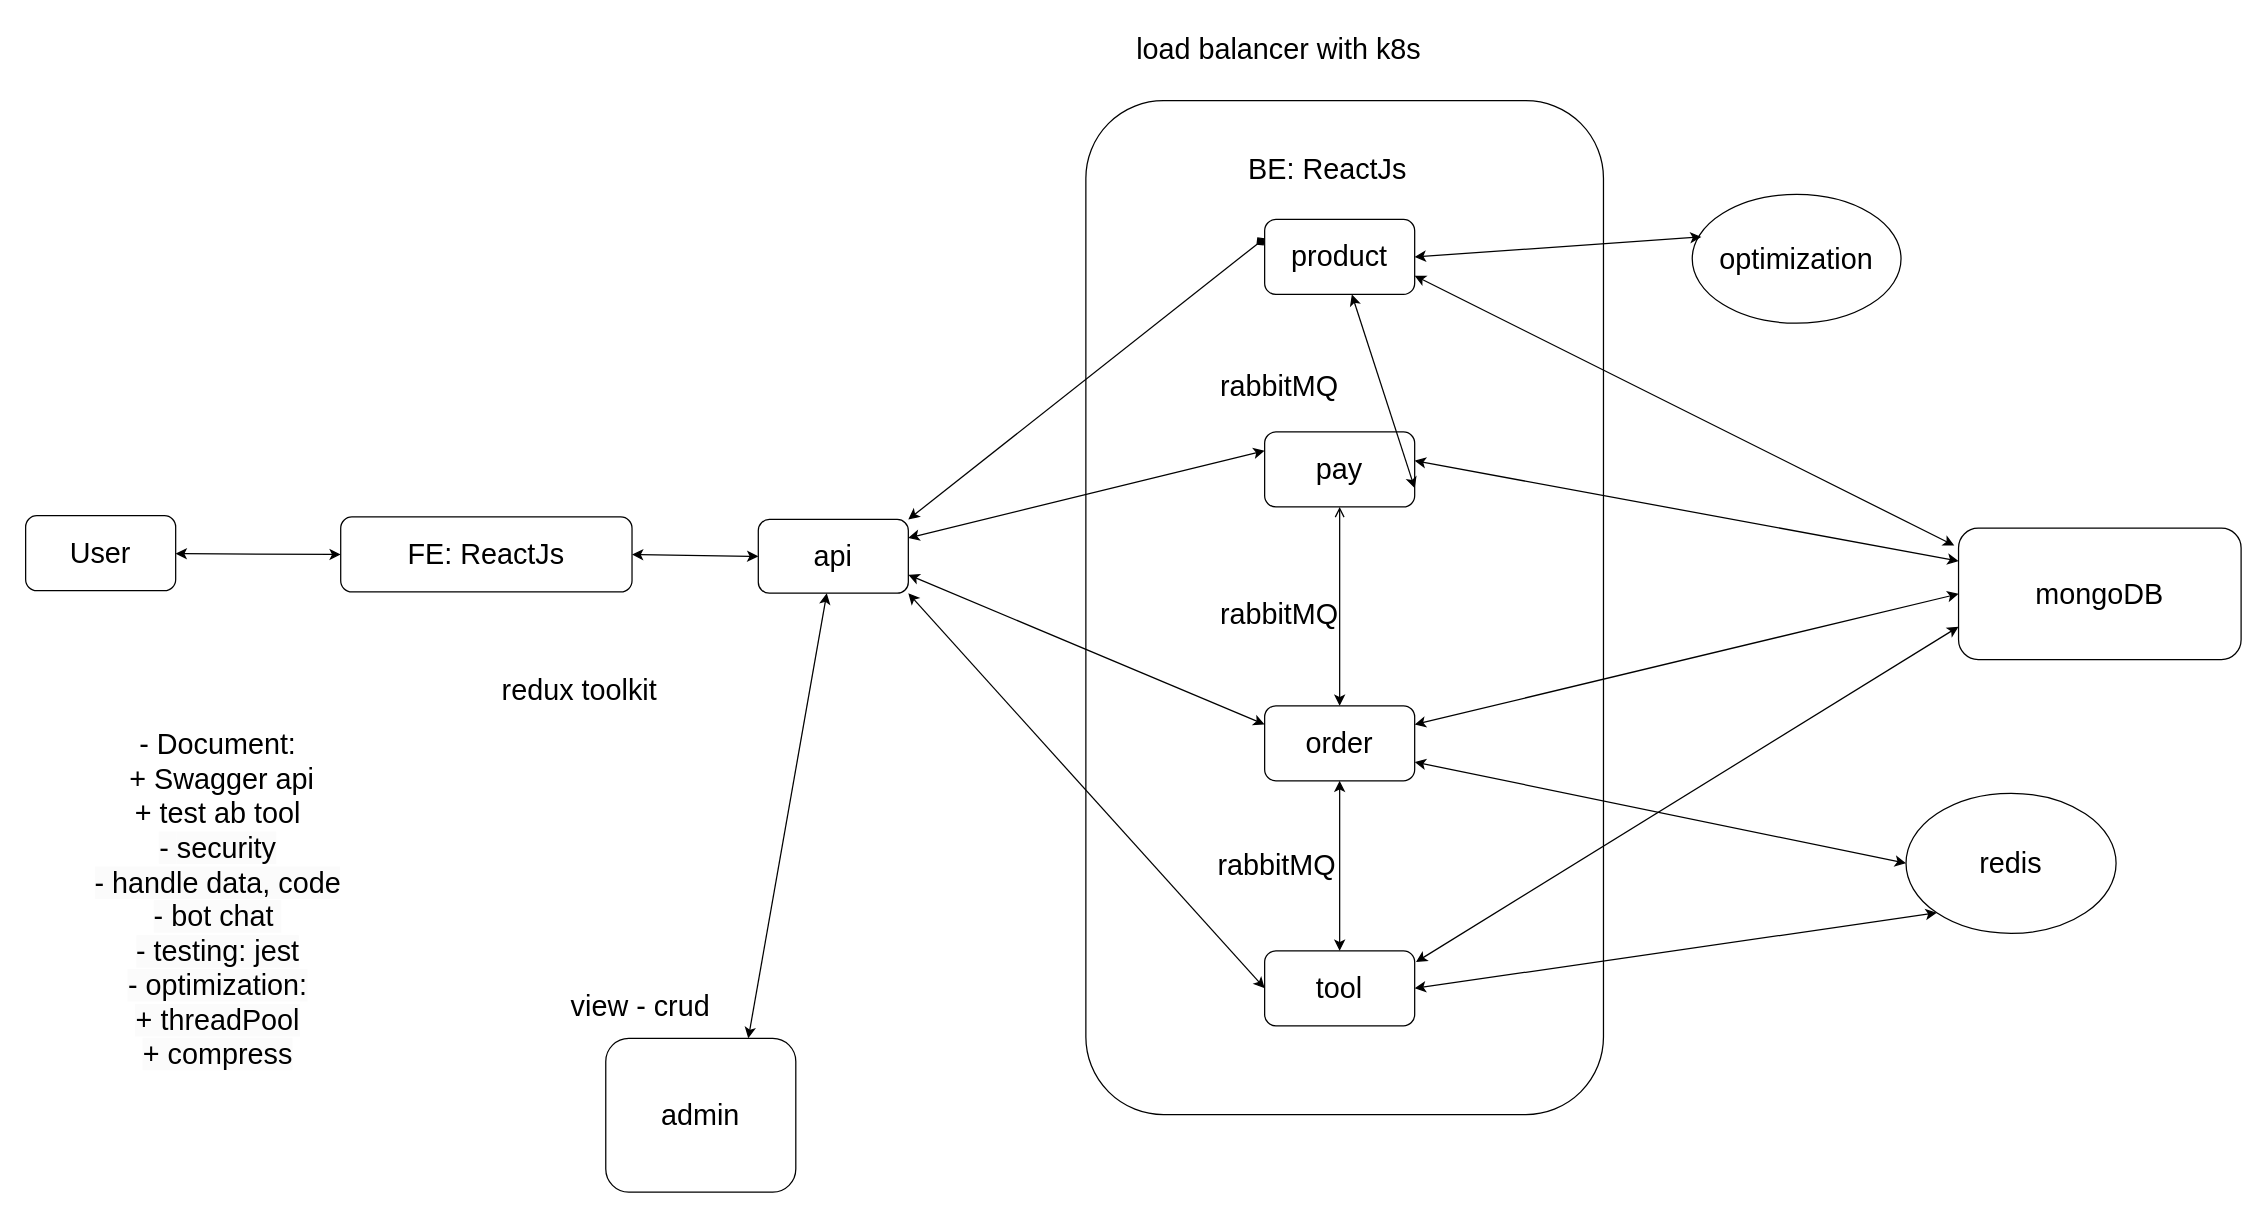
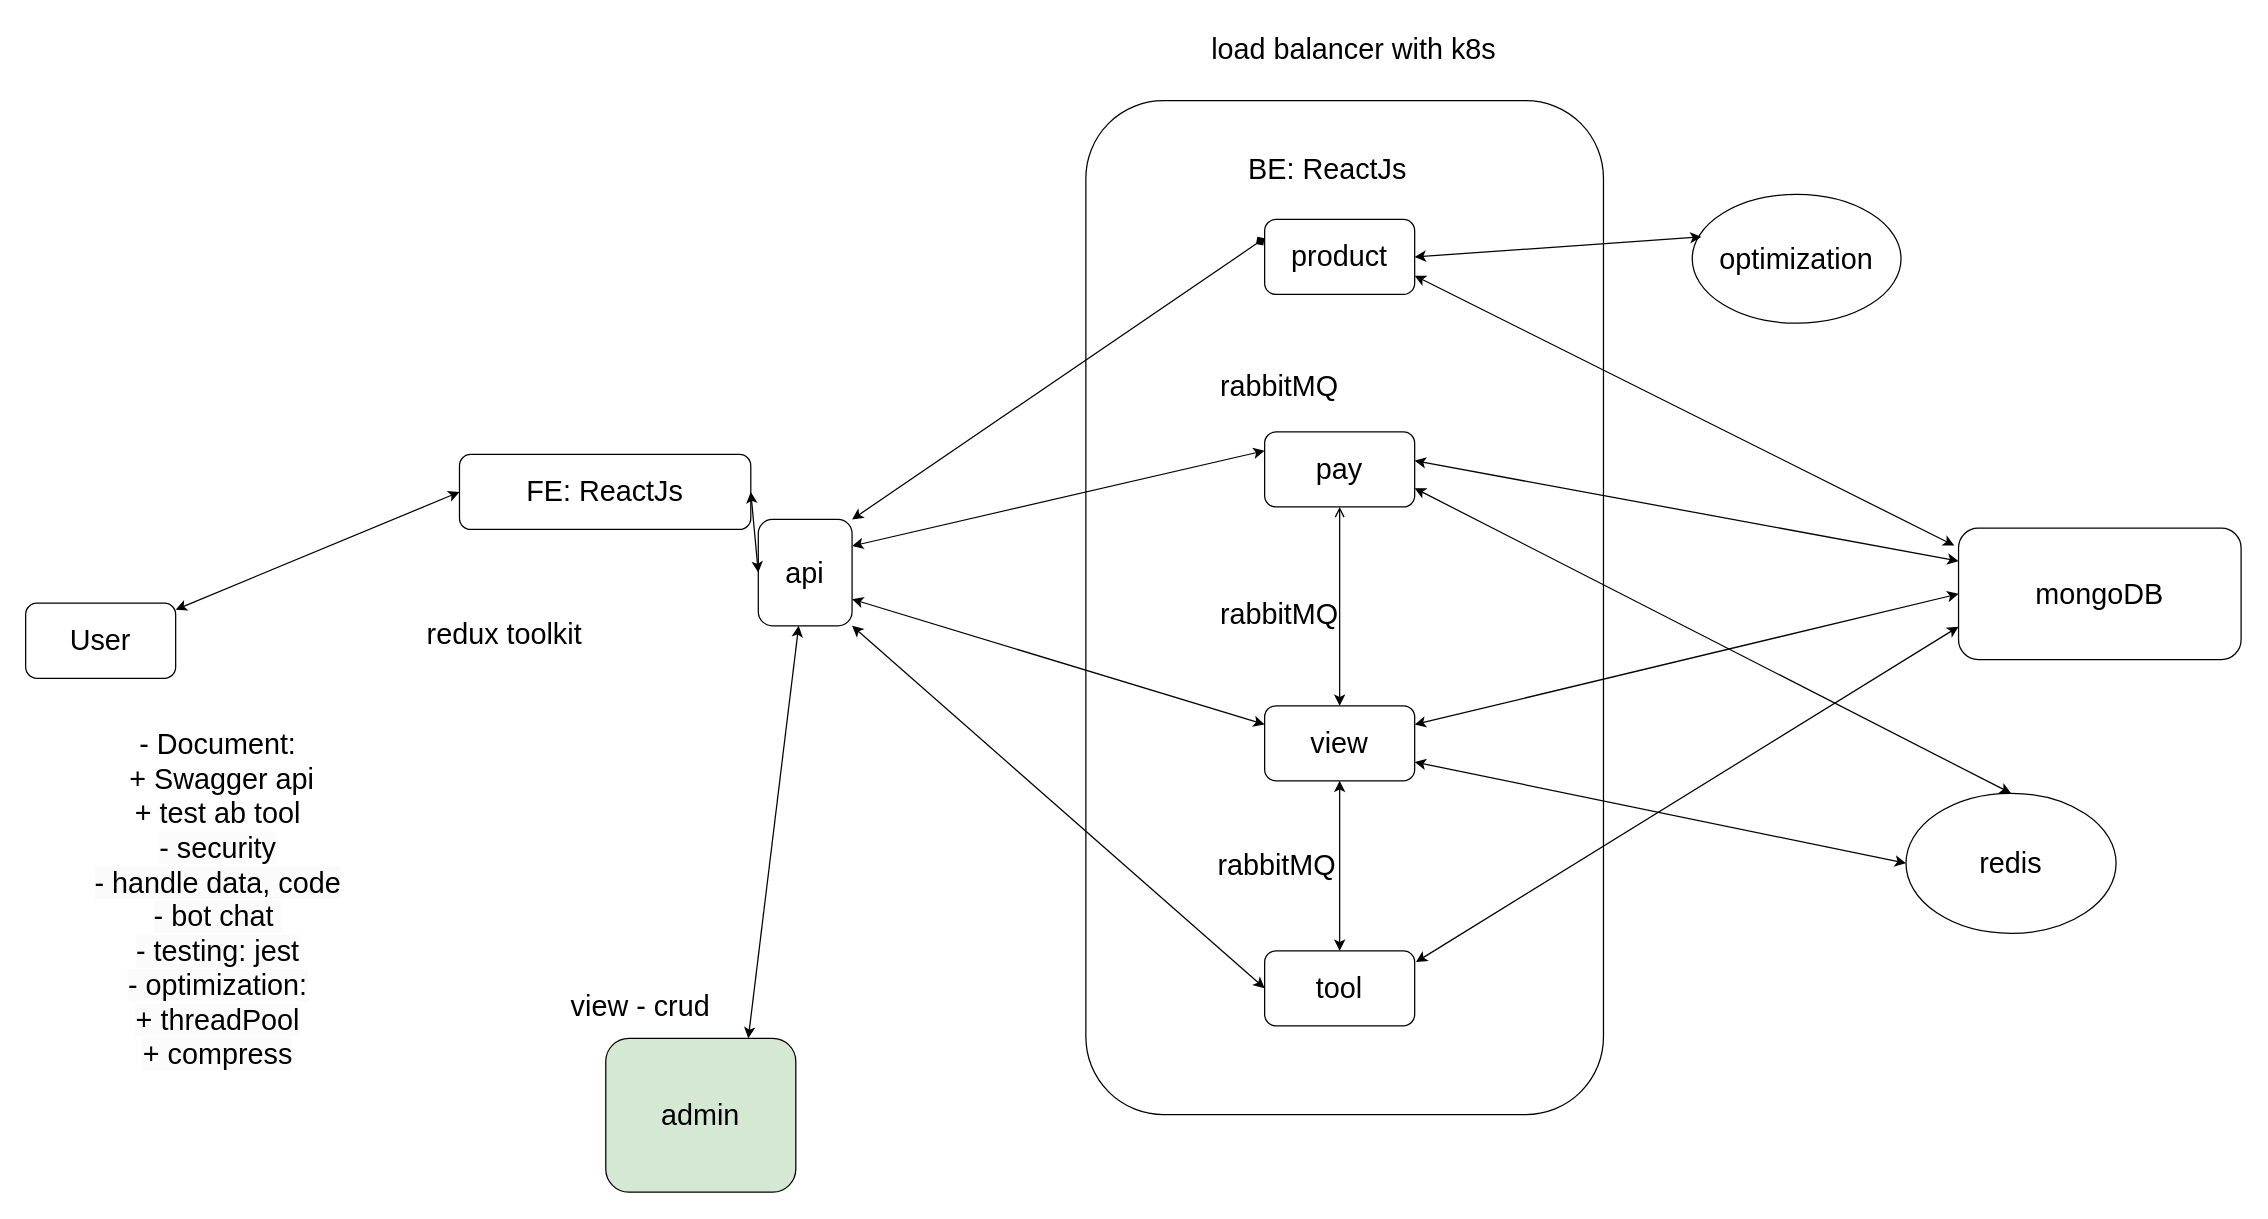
- <mxCell id="10" value="load balancer with k8s" style="text;html=1;strokeColor=none;fillColor=none;align=center;verticalAlign=middle;whiteSpace=wrap;rounded=0;fontSize=23;" parent="1" vertex="1"><mxGeometry x="833" y="20" width="379" height="37" as="geometry" /></mxCell>
+ <mxCell id="10" value="load balancer with k8s" style="text;html=1;strokeColor=none;fillColor=none;align=center;verticalAlign=middle;whiteSpace=wrap;rounded=0;fontSize=23;" parent="1" vertex="1"><mxGeometry x="893" y="20" width="379" height="37" as="geometry" /></mxCell>
- <mxCell id="32" value="" style="endArrow=classic;startArrow=classic;html=1;rounded=0;fontSize=23;exitX=1;exitY=0.75;exitDx=0;exitDy=0;" parent="1" source="9" target="6" edge="1"><mxGeometry width="50" height="50" relative="1" as="geometry"><mxPoint x="930" y="556" as="sourcePoint" /><mxPoint x="980" y="506" as="targetPoint" /></mxGeometry></mxCell>
+ <mxCell id="32" value="" style="endArrow=classic;startArrow=classic;html=1;rounded=0;fontSize=23;exitX=1;exitY=0.75;exitDx=0;exitDy=0;entryX=0.5;entryY=0;entryDx=0;entryDy=0;" parent="1" source="9" target="17" edge="1"><mxGeometry width="50" height="50" relative="1" as="geometry"><mxPoint x="930" y="556" as="sourcePoint" /><mxPoint x="980" y="506" as="targetPoint" /></mxGeometry></mxCell>
- <mxCell id="4" value="User" style="rounded=1;whiteSpace=wrap;html=1;fontSize=23;" parent="1" vertex="1"><mxGeometry x="20" y="412" width="120" height="60" as="geometry" /></mxCell>
+ <mxCell id="4" value="User" style="rounded=1;whiteSpace=wrap;html=1;fontSize=23;" parent="1" vertex="1"><mxGeometry x="20" y="482" width="120" height="60" as="geometry" /></mxCell>
- <mxCell id="2" value="&lt;font style=&quot;font-size: 23px;&quot;&gt;FE: ReactJs&lt;/font&gt;" style="rounded=1;whiteSpace=wrap;html=1;" parent="1" vertex="1"><mxGeometry x="272" y="413" width="233" height="60" as="geometry" /></mxCell>
+ <mxCell id="2" value="&lt;font style=&quot;font-size: 23px;&quot;&gt;FE: ReactJs&lt;/font&gt;" style="rounded=1;whiteSpace=wrap;html=1;" parent="1" vertex="1"><mxGeometry x="367" y="363" width="233" height="60" as="geometry" /></mxCell>
- <mxCell id="12" value="api" style="rounded=1;whiteSpace=wrap;html=1;strokeColor=default;fontSize=23;fillColor=default;gradientColor=none;" parent="1" vertex="1"><mxGeometry x="606" y="415" width="120" height="59" as="geometry" /></mxCell>
+ <mxCell id="12" value="api" style="rounded=1;whiteSpace=wrap;html=1;strokeColor=default;fontSize=23;fillColor=default;gradientColor=none;" parent="1" vertex="1"><mxGeometry x="606" y="415" width="75" height="85" as="geometry" /></mxCell>
- <mxCell id="3" value="&amp;nbsp;redux toolkit" style="text;html=1;strokeColor=none;fillColor=none;align=center;verticalAlign=middle;whiteSpace=wrap;rounded=0;fontSize=23;" parent="1" vertex="1"><mxGeometry x="390" y="530" width="140" height="44" as="geometry" /></mxCell>
+ <mxCell id="3" value="&amp;nbsp;redux toolkit" style="text;html=1;strokeColor=none;fillColor=none;align=center;verticalAlign=middle;whiteSpace=wrap;rounded=0;fontSize=23;" parent="1" vertex="1"><mxGeometry x="330" y="485" width="140" height="44" as="geometry" /></mxCell>
- <mxCell id="7" value="order&lt;br&gt;" style="rounded=1;whiteSpace=wrap;html=1;fontSize=23;" parent="1" vertex="1"><mxGeometry x="1011" y="564" width="120" height="60" as="geometry" /></mxCell>
+ <mxCell id="7" value="view&lt;br&gt;" style="rounded=1;whiteSpace=wrap;html=1;fontSize=23;" parent="1" vertex="1"><mxGeometry x="1011" y="564" width="120" height="60" as="geometry" /></mxCell>
- <mxCell id="34" value="" style="endArrow=classic;startArrow=classic;html=1;rounded=0;fontSize=23;exitX=0;exitY=1;exitDx=0;exitDy=0;entryX=1;entryY=0.5;entryDx=0;entryDy=0;" parent="1" source="17" target="8" edge="1"><mxGeometry width="50" height="50" relative="1" as="geometry"><mxPoint x="1525" y="691" as="sourcePoint" /><mxPoint x="1132" y="610" as="targetPoint" /></mxGeometry></mxCell>
- <mxCell id="5" value="admin" style="rounded=1;whiteSpace=wrap;html=1;fontSize=23;" parent="1" vertex="1"><mxGeometry x="484" y="830" width="152" height="123" as="geometry" /></mxCell>
+ <mxCell id="5" value="admin" style="rounded=1;whiteSpace=wrap;html=1;fontSize=23;fillColor=#d5e8d4;" parent="1" vertex="1"><mxGeometry x="484" y="830" width="152" height="123" as="geometry" /></mxCell>
